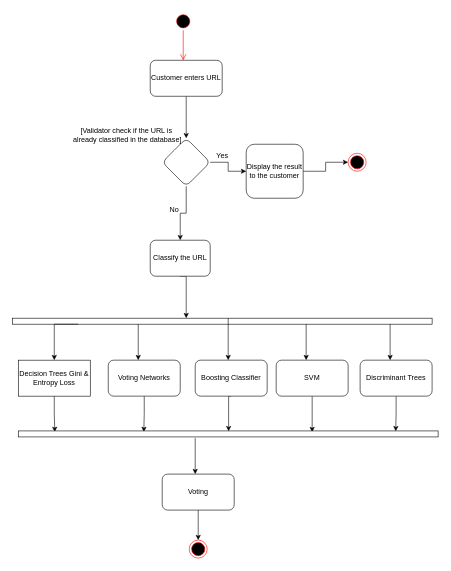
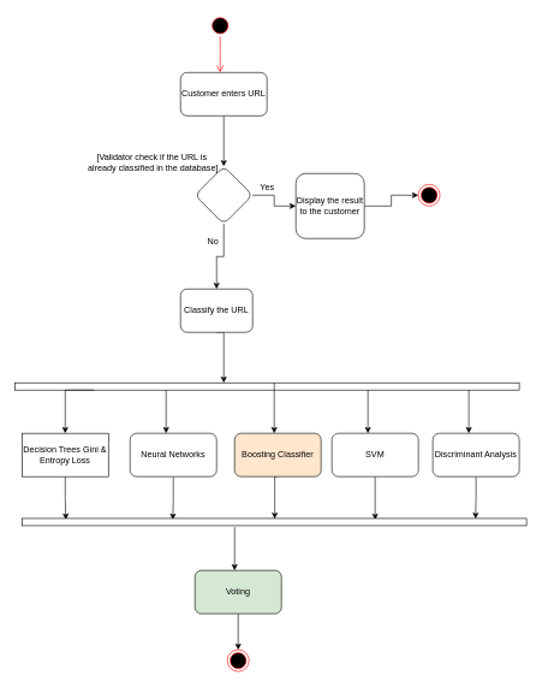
- <mxCell id="18" value="No" style="text;html=1;align=center;verticalAlign=middle;resizable=0;points=[];autosize=1;strokeColor=none;fillColor=none;" vertex="1" parent="1"><mxGeometry x="275" y="340" width="30" height="20" as="geometry" /></mxCell>
+ <mxCell id="18" value="No" style="text;html=1;align=center;verticalAlign=middle;resizable=0;points=[];autosize=1;strokeColor=none;fillColor=none;" vertex="1" parent="1"><mxGeometry x="280" y="325" width="30" height="20" as="geometry" /></mxCell>
- <mxCell id="28" value="Voting Networks" style="rounded=1;whiteSpace=wrap;html=1;" vertex="1" parent="1"><mxGeometry x="180" y="600" width="120" height="60" as="geometry" /></mxCell>
+ <mxCell id="28" value="Neural Networks" style="rounded=1;whiteSpace=wrap;html=1;" vertex="1" parent="1"><mxGeometry x="180" y="600" width="120" height="60" as="geometry" /></mxCell>
- <mxCell id="30" value="Boosting Classifier" style="rounded=1;whiteSpace=wrap;html=1;" vertex="1" parent="1"><mxGeometry x="325" y="600" width="120" height="60" as="geometry" /></mxCell>
+ <mxCell id="30" value="Boosting Classifier" style="rounded=1;whiteSpace=wrap;html=1;fillColor=#ffe6cc;" vertex="1" parent="1"><mxGeometry x="325" y="600" width="120" height="60" as="geometry" /></mxCell>
- <mxCell id="34" value="Discriminant Trees" style="rounded=1;whiteSpace=wrap;html=1;" vertex="1" parent="1"><mxGeometry x="600" y="600" width="120" height="60" as="geometry" /></mxCell>
+ <mxCell id="34" value="Discriminant Analysis" style="rounded=1;whiteSpace=wrap;html=1;" vertex="1" parent="1"><mxGeometry x="600" y="600" width="120" height="60" as="geometry" /></mxCell>
- <mxCell id="17" value="Voting" style="whiteSpace=wrap;html=1;rounded=1;" vertex="1" parent="1"><mxGeometry x="270" y="790" width="120" height="60" as="geometry" /></mxCell>
+ <mxCell id="17" value="Voting" style="whiteSpace=wrap;html=1;rounded=1;fillColor=#d5e8d4;" vertex="1" parent="1"><mxGeometry x="270" y="790" width="120" height="60" as="geometry" /></mxCell>
